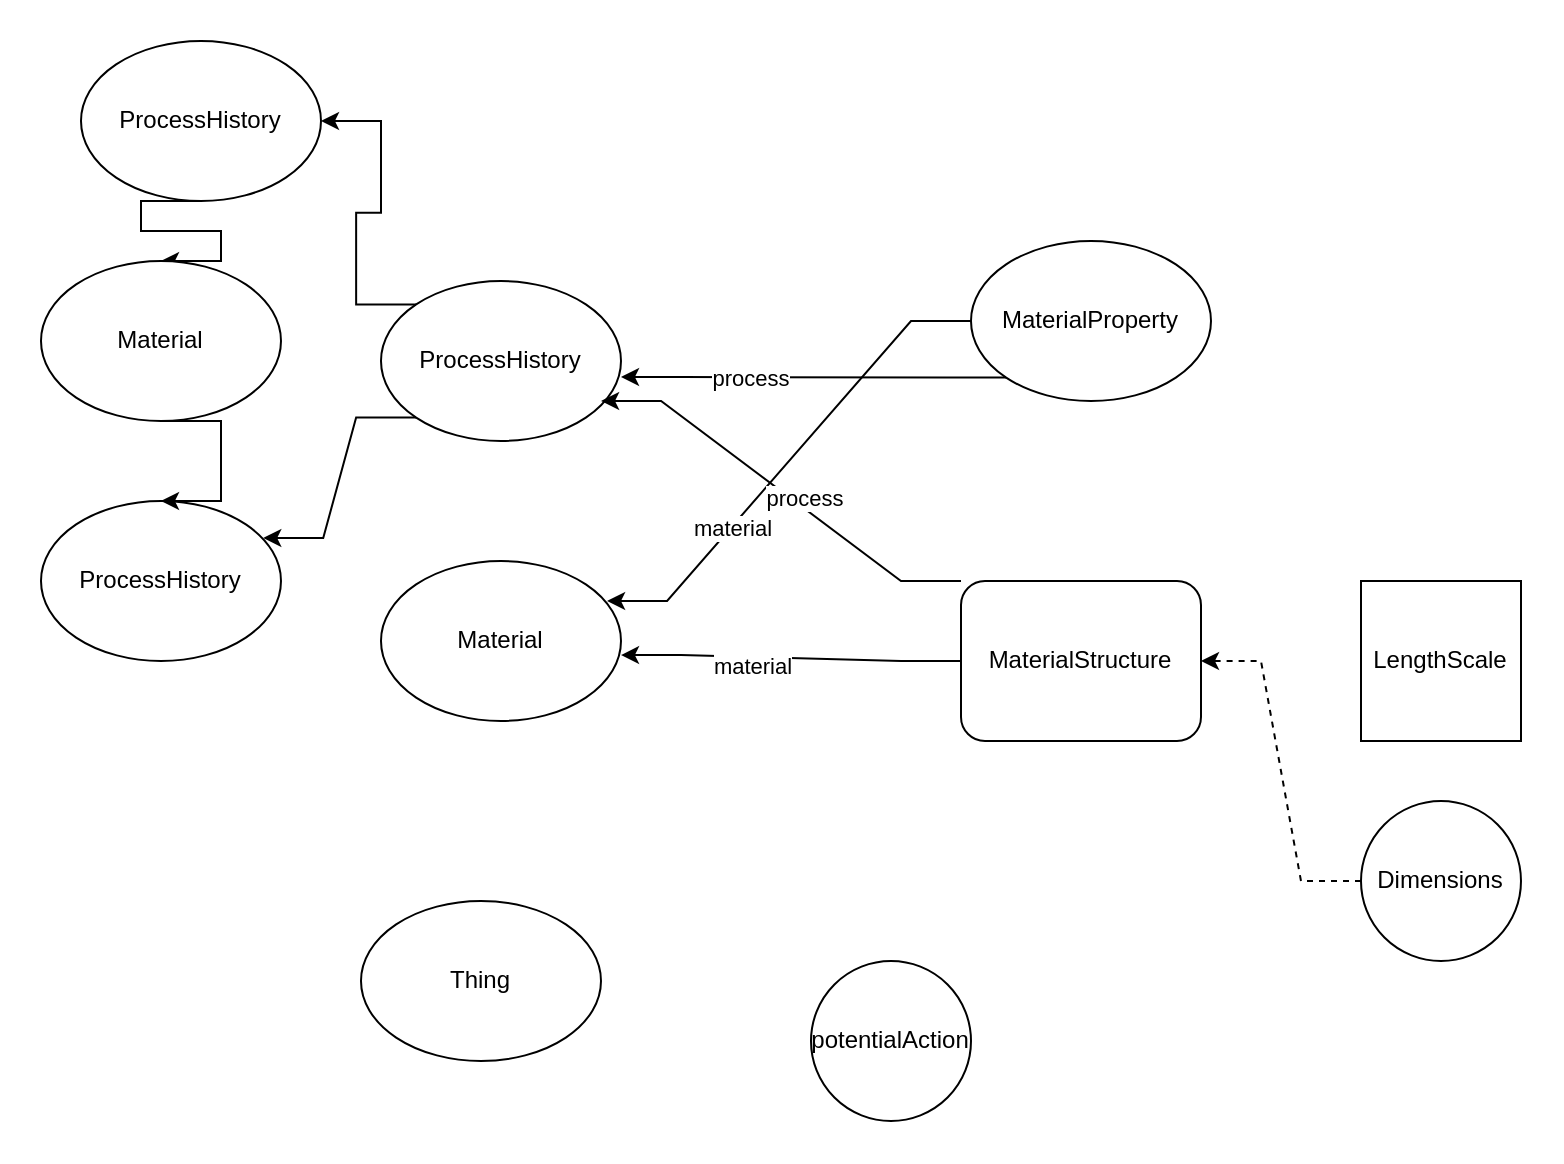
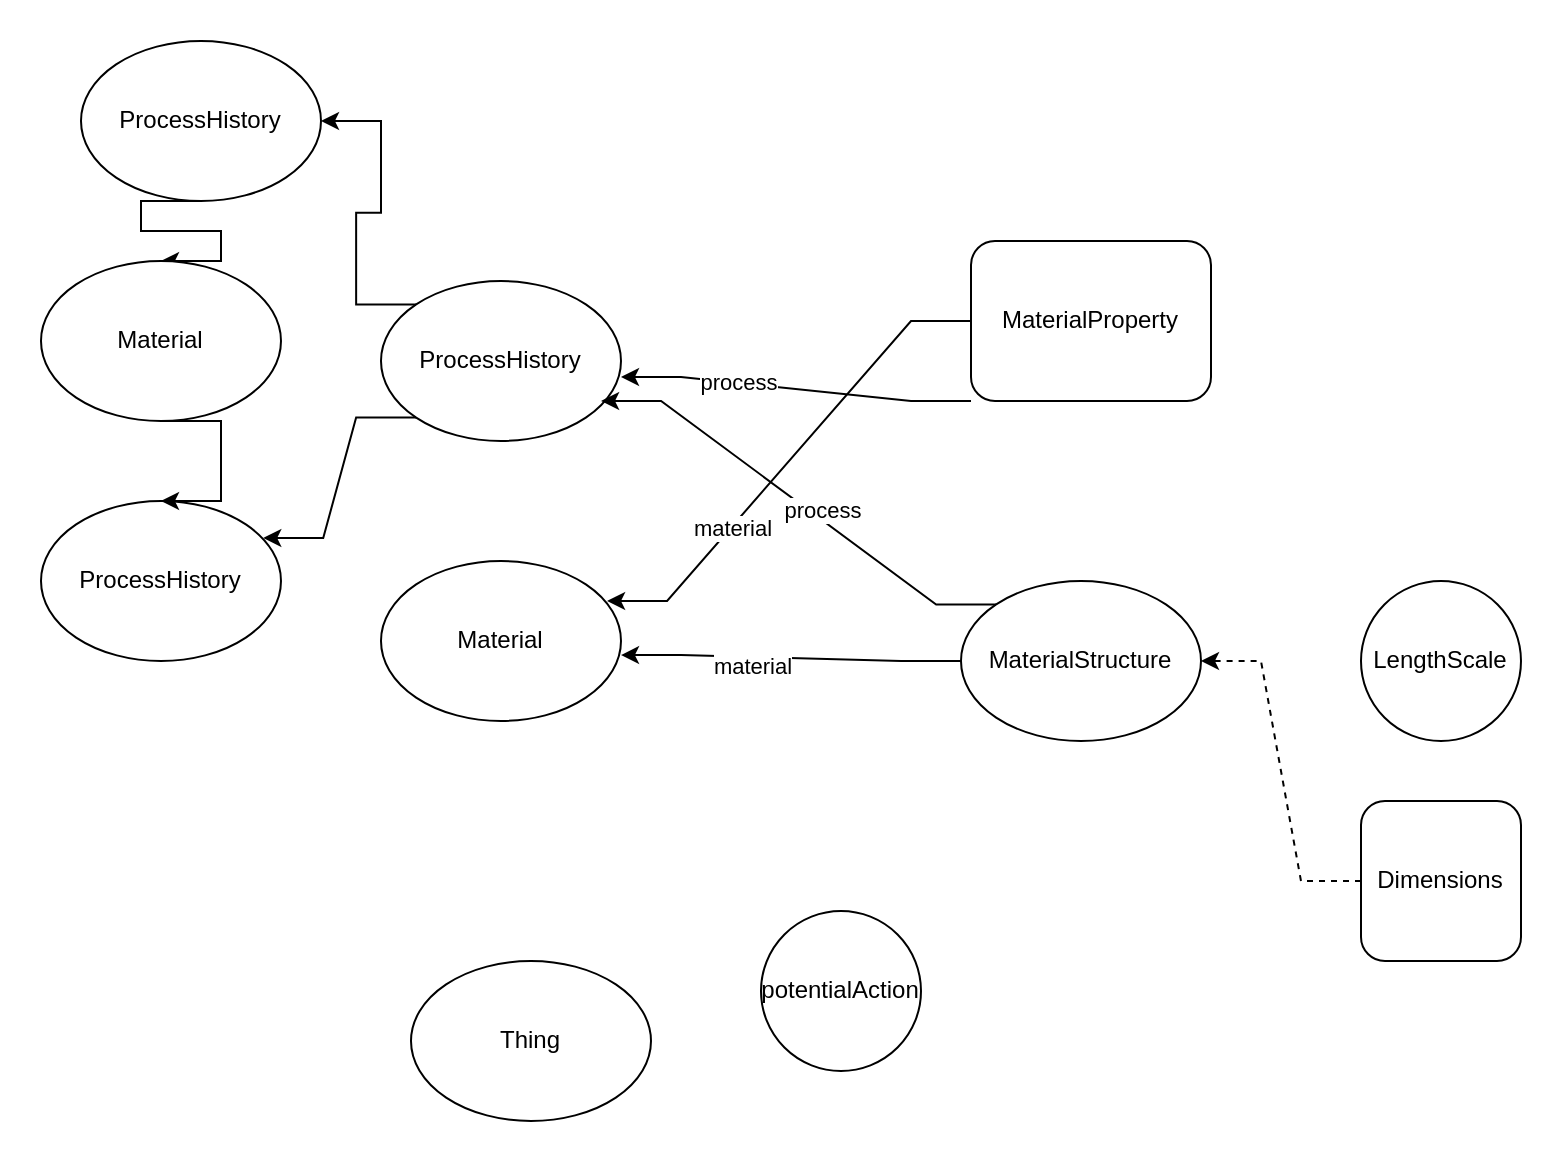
- <mxCell id="10" value="MaterialProperty" style="ellipse;whiteSpace=wrap;html=1;" vertex="1" parent="1"><mxGeometry x="485" y="120" width="120" height="80" as="geometry" /></mxCell>
+ <mxCell id="10" value="MaterialProperty" style="whiteSpace=wrap;html=1;rounded=1;" vertex="1" parent="1"><mxGeometry x="485" y="120" width="120" height="80" as="geometry" /></mxCell>
- <mxCell id="15" value="MaterialStructure" style="whiteSpace=wrap;html=1;rounded=1;" vertex="1" parent="1"><mxGeometry x="480" y="290" width="120" height="80" as="geometry" /></mxCell>
+ <mxCell id="15" value="MaterialStructure" style="ellipse;whiteSpace=wrap;html=1;" vertex="1" parent="1"><mxGeometry x="480" y="290" width="120" height="80" as="geometry" /></mxCell>
- <mxCell id="16" value="LengthScale" style="whiteSpace=wrap;html=1;aspect=fixed;rounded=0;" vertex="1" parent="1"><mxGeometry x="680" y="290" width="80" height="80" as="geometry" /></mxCell>
+ <mxCell id="16" value="LengthScale" style="ellipse;whiteSpace=wrap;html=1;aspect=fixed;" vertex="1" parent="1"><mxGeometry x="680" y="290" width="80" height="80" as="geometry" /></mxCell>
- <mxCell id="18" value="Dimensions" style="ellipse;whiteSpace=wrap;html=1;aspect=fixed;" vertex="1" parent="1"><mxGeometry x="680" y="400" width="80" height="80" as="geometry" /></mxCell>
+ <mxCell id="18" value="Dimensions" style="whiteSpace=wrap;html=1;aspect=fixed;rounded=1;" vertex="1" parent="1"><mxGeometry x="680" y="400" width="80" height="80" as="geometry" /></mxCell>
- <mxCell id="19" value="Thing" style="ellipse;whiteSpace=wrap;html=1;" vertex="1" parent="1"><mxGeometry x="180" y="450" width="120" height="80" as="geometry" /></mxCell>
+ <mxCell id="19" value="Thing" style="ellipse;whiteSpace=wrap;html=1;" vertex="1" parent="1"><mxGeometry x="205" y="480" width="120" height="80" as="geometry" /></mxCell>
- <mxCell id="20" value="potentialAction" style="ellipse;whiteSpace=wrap;html=1;aspect=fixed;" vertex="1" parent="1"><mxGeometry x="405" y="480" width="80" height="80" as="geometry" /></mxCell>
+ <mxCell id="20" value="potentialAction" style="ellipse;whiteSpace=wrap;html=1;aspect=fixed;" vertex="1" parent="1"><mxGeometry x="380" y="455" width="80" height="80" as="geometry" /></mxCell>
